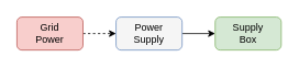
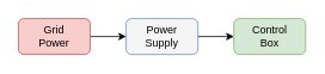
- <mxCell id="2" style="edgeStyle=orthogonalEdgeStyle;rounded=0;orthogonalLoop=1;jettySize=auto;html=1;entryX=0;entryY=0.5;entryDx=0;entryDy=0;dashed=1;" edge="1" parent="1" source="3" target="5"><mxGeometry relative="1" as="geometry" /></mxCell>
+ <mxCell id="2" style="edgeStyle=orthogonalEdgeStyle;rounded=0;orthogonalLoop=1;jettySize=auto;html=1;entryX=0;entryY=0.5;entryDx=0;entryDy=0;" edge="1" parent="1" source="3" target="5"><mxGeometry relative="1" as="geometry" /></mxCell>
- <mxCell id="6" value="Supply&lt;br&gt;Box" style="rounded=1;whiteSpace=wrap;html=1;fillColor=#d5e8d4;strokeColor=#82b366;" vertex="1" parent="1"><mxGeometry x="260" y="20" width="80" height="40" as="geometry" /></mxCell>
+ <mxCell id="6" value="Control&lt;br&gt;Box" style="rounded=1;whiteSpace=wrap;html=1;fillColor=#d5e8d4;strokeColor=#82b366;" vertex="1" parent="1"><mxGeometry x="260" y="20" width="80" height="40" as="geometry" /></mxCell>
